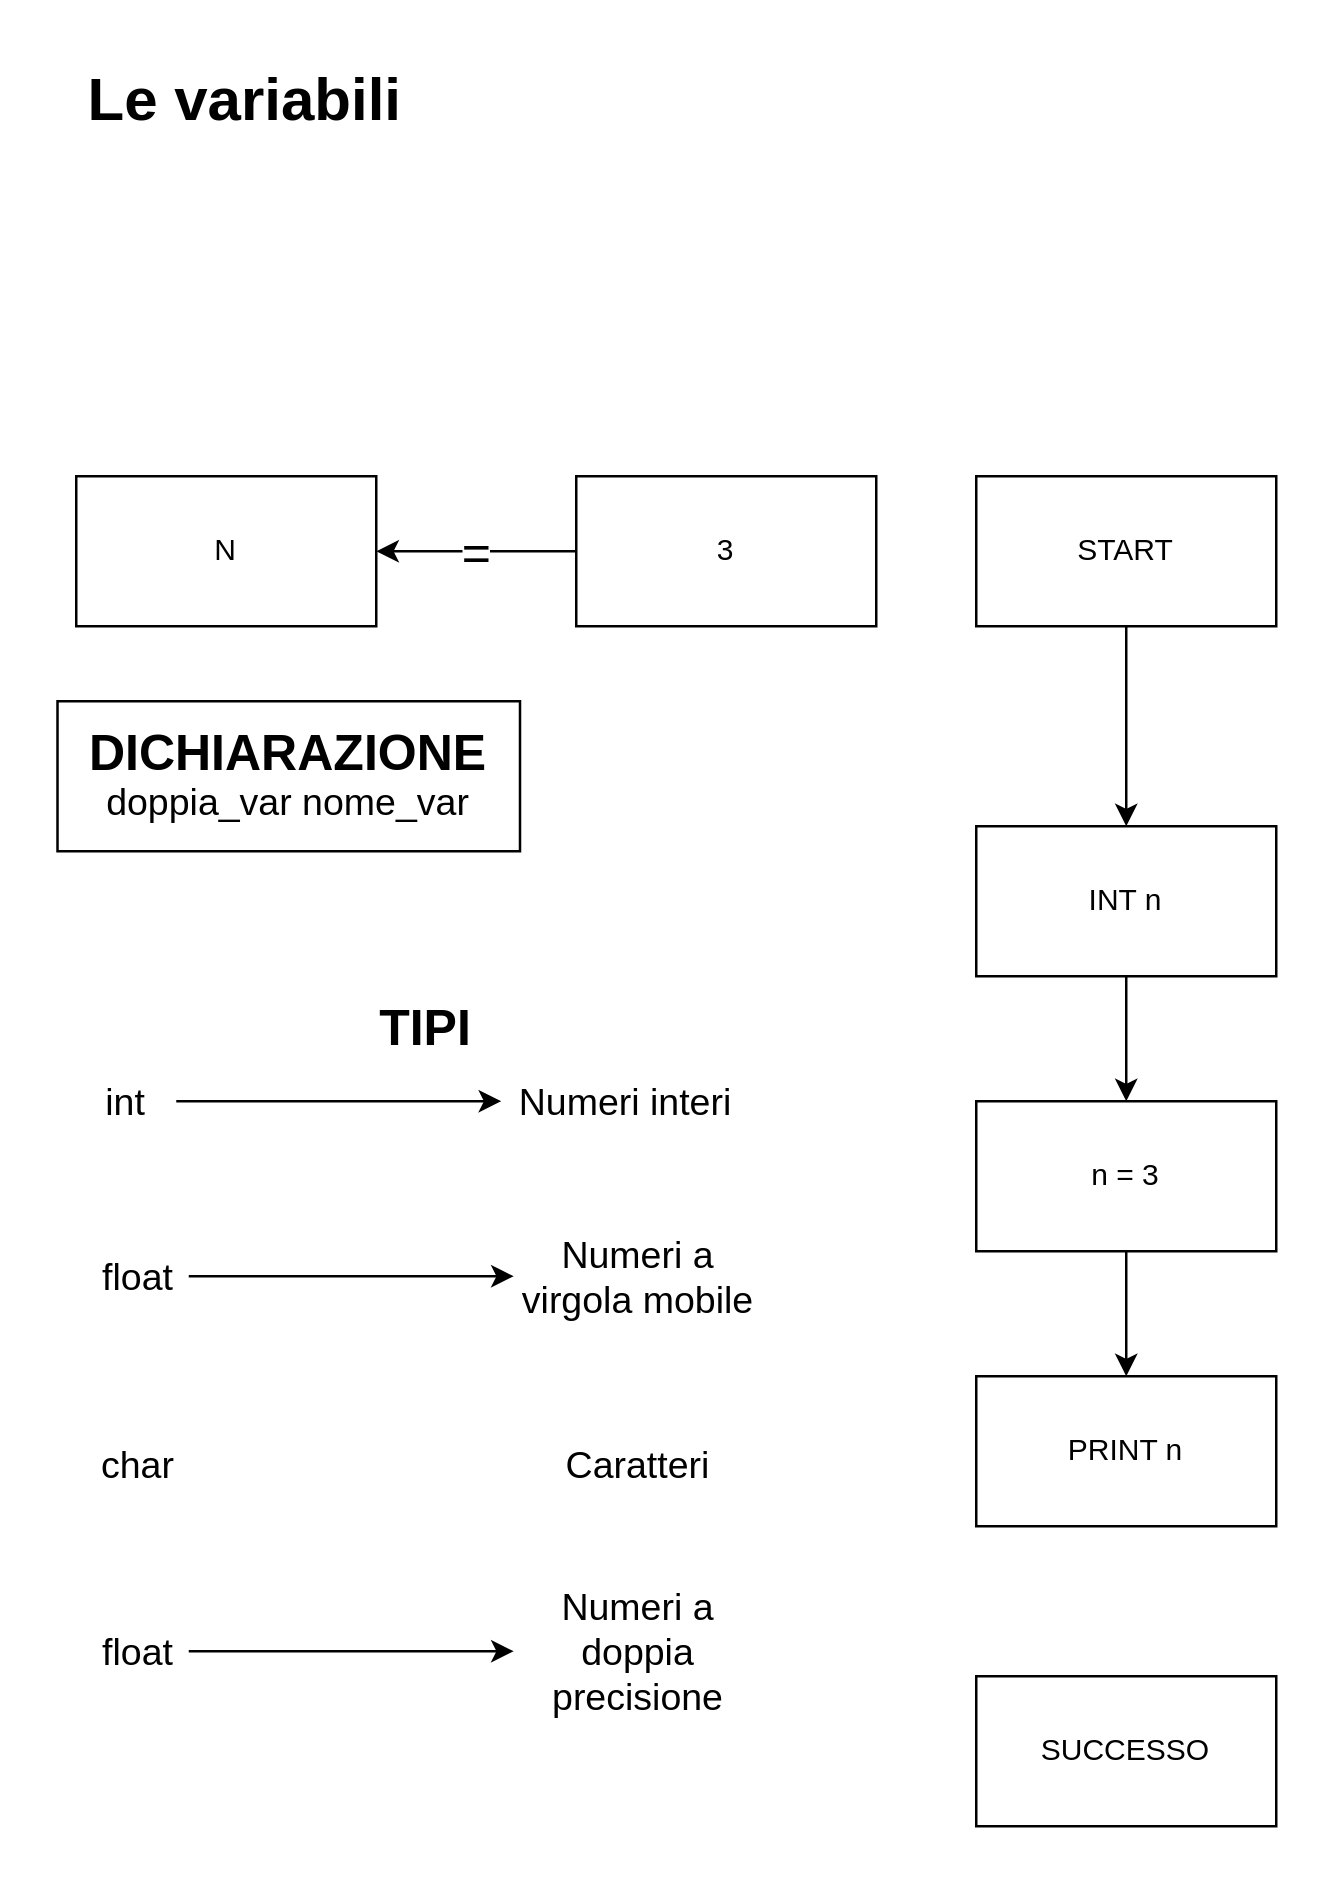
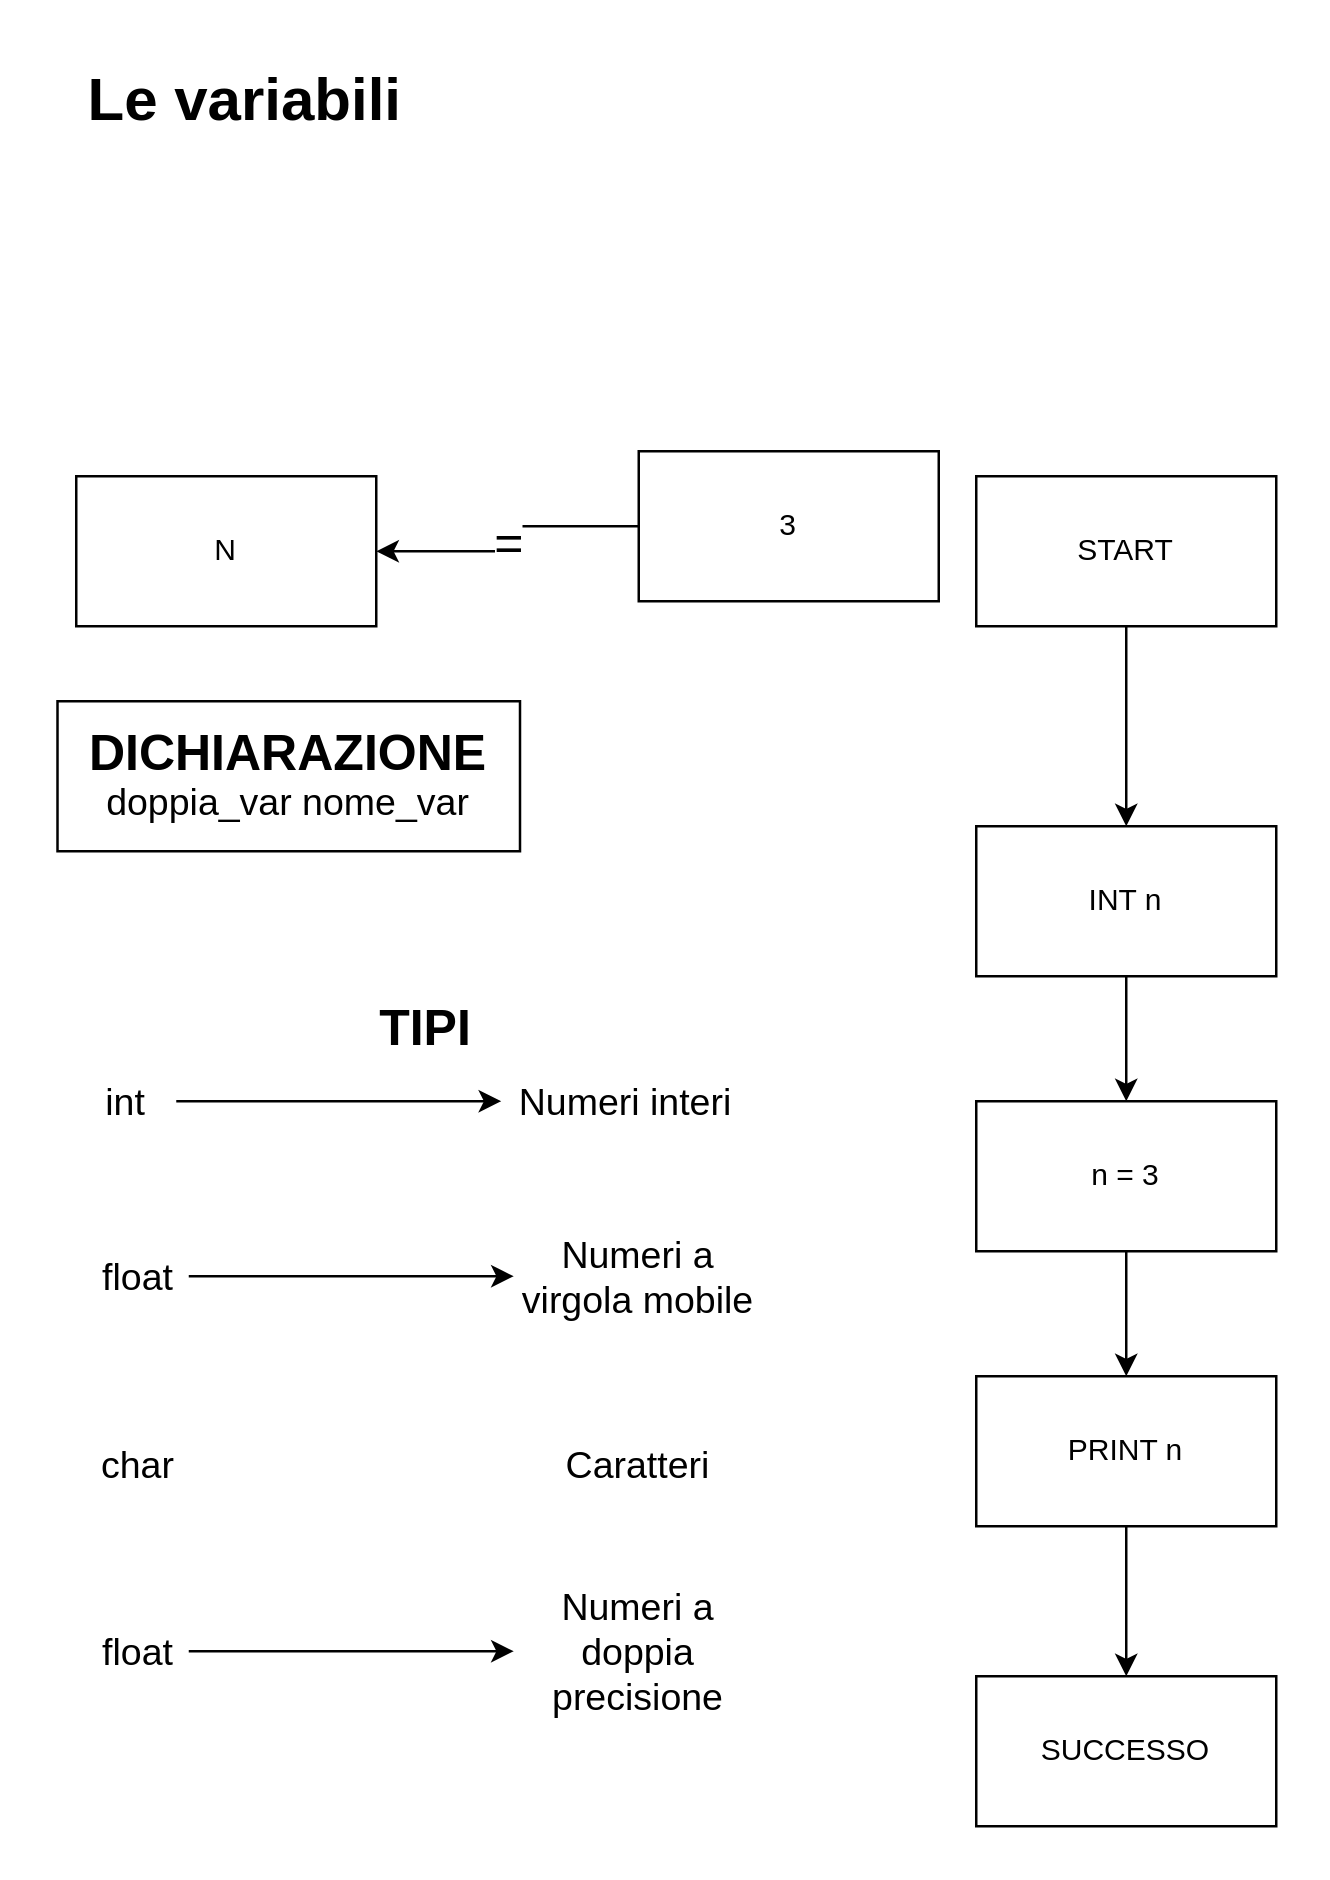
- <mxCell id="14" value="3" style="rounded=0;whiteSpace=wrap;html=1;" vertex="1" parent="1"><mxGeometry x="230" y="190" width="120" height="60" as="geometry" /></mxCell>
+ <mxCell id="14" value="3" style="rounded=0;whiteSpace=wrap;html=1;" vertex="1" parent="1"><mxGeometry x="255" y="180" width="120" height="60" as="geometry" /></mxCell>
+ <mxCell id="10" value="" style="edgeStyle=orthogonalEdgeStyle;rounded=0;orthogonalLoop=1;jettySize=auto;html=1;" edge="1" parent="1" source="11" target="12"><mxGeometry relative="1" as="geometry" /></mxCell>
